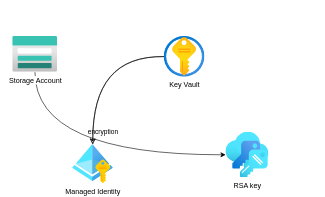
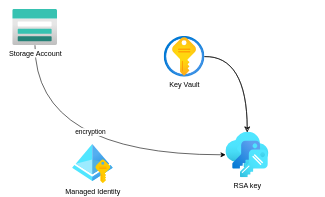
- <mxCell id="3" value="Storage Account" style="aspect=fixed;html=1;points=[];align=center;image;fontSize=12;image=img/lib/azure2/storage/Storage_Accounts.svg;" parent="1" vertex="1"><mxGeometry x="20" y="60" width="75" height="60" as="geometry" /></mxCell>
+ <mxCell id="3" value="Storage Account" style="aspect=fixed;html=1;points=[];align=center;image;fontSize=12;image=img/lib/azure2/storage/Storage_Accounts.svg;" parent="1" vertex="1"><mxGeometry x="20" y="15" width="75" height="60" as="geometry" /></mxCell>
- <mxCell id="5" style="edgeStyle=orthogonalEdgeStyle;rounded=0;orthogonalLoop=1;jettySize=auto;html=1;fontFamily=Architects Daughter;fontSource=https%3A%2F%2Ffonts.googleapis.com%2Fcss%3Ffamily%3DArchitects%2BDaughter;fontSize=18;curved=1;sketch=1;endArrow=classic;endFill=1;" parent="1" source="7" target="6" edge="1"><mxGeometry relative="1" as="geometry"><mxPoint x="-10" y="180" as="targetPoint" /><mxPoint x="310" y="222" as="sourcePoint" /></mxGeometry></mxCell>
+ <mxCell id="5" style="edgeStyle=orthogonalEdgeStyle;rounded=0;orthogonalLoop=1;jettySize=auto;html=1;fontFamily=Architects Daughter;fontSource=https%3A%2F%2Ffonts.googleapis.com%2Fcss%3Ffamily%3DArchitects%2BDaughter;fontSize=18;curved=1;sketch=1;endArrow=classic;endFill=1;" parent="1" source="7" target="8" edge="1"><mxGeometry relative="1" as="geometry"><mxPoint x="-10" y="180" as="targetPoint" /><mxPoint x="310" y="222" as="sourcePoint" /></mxGeometry></mxCell>
